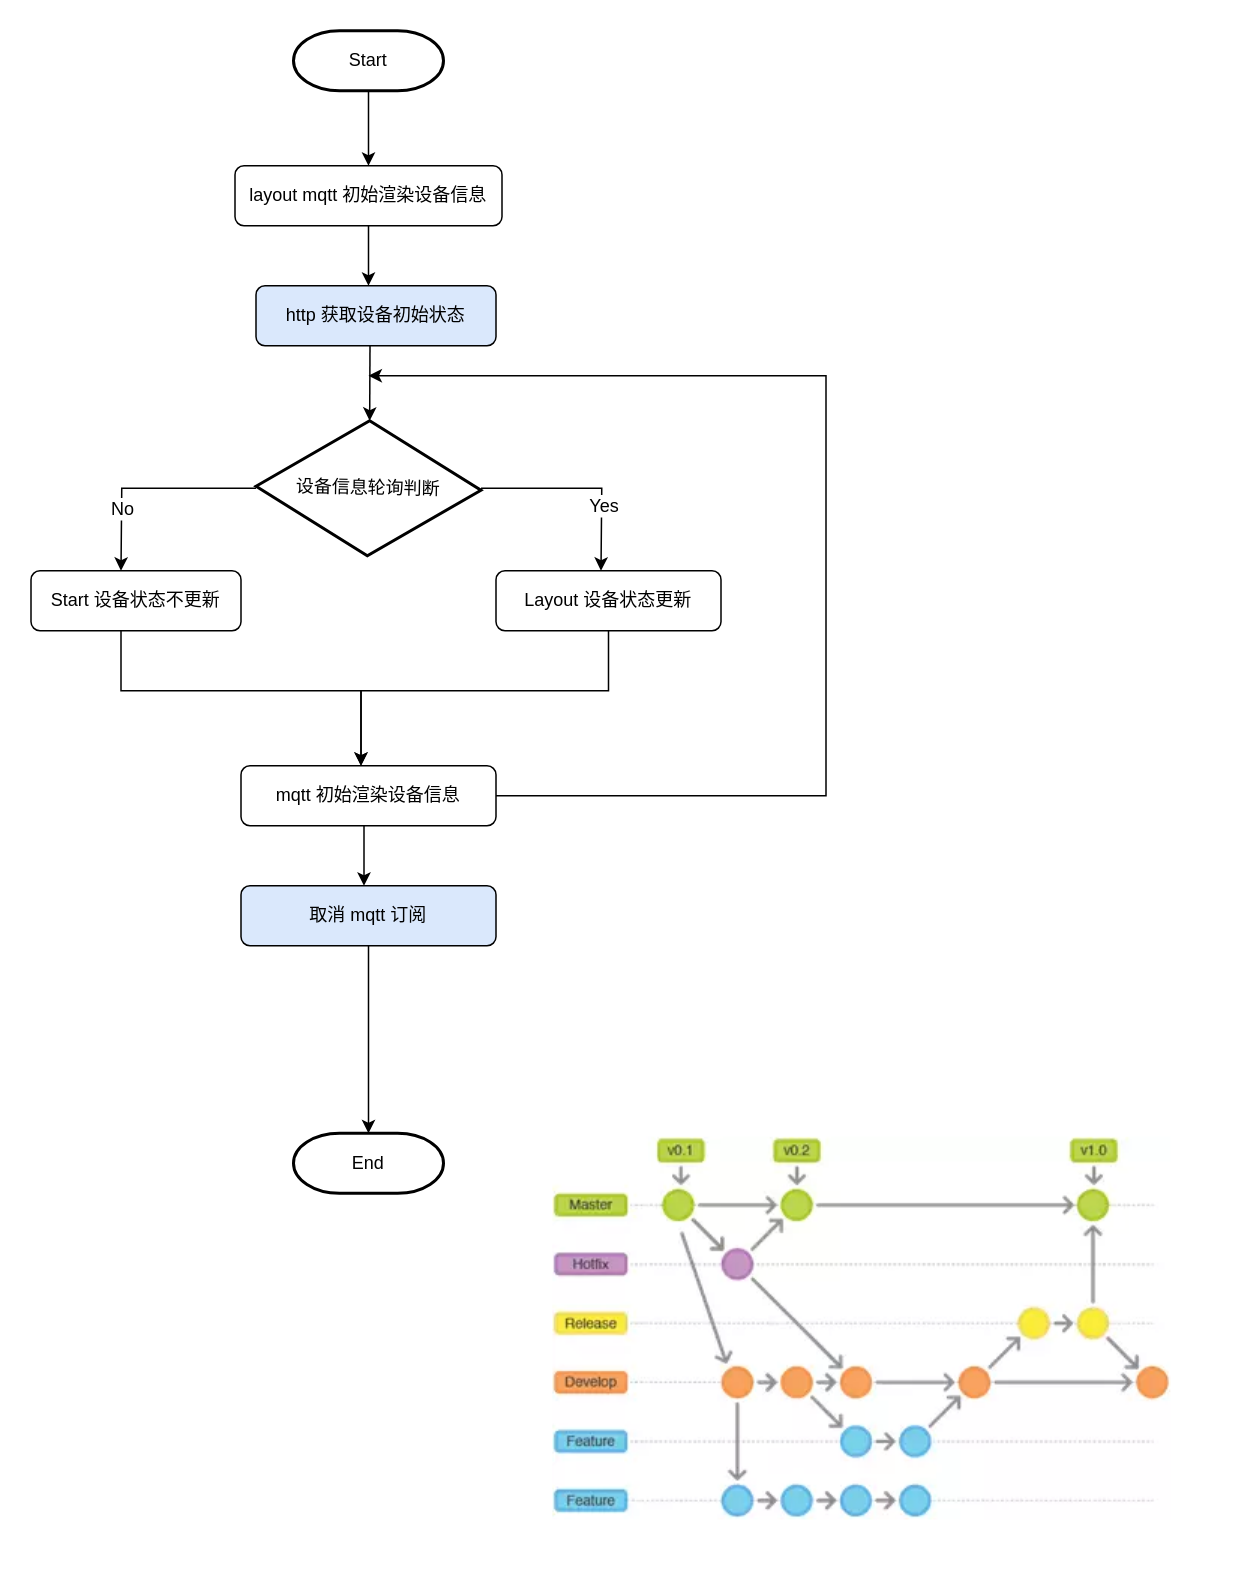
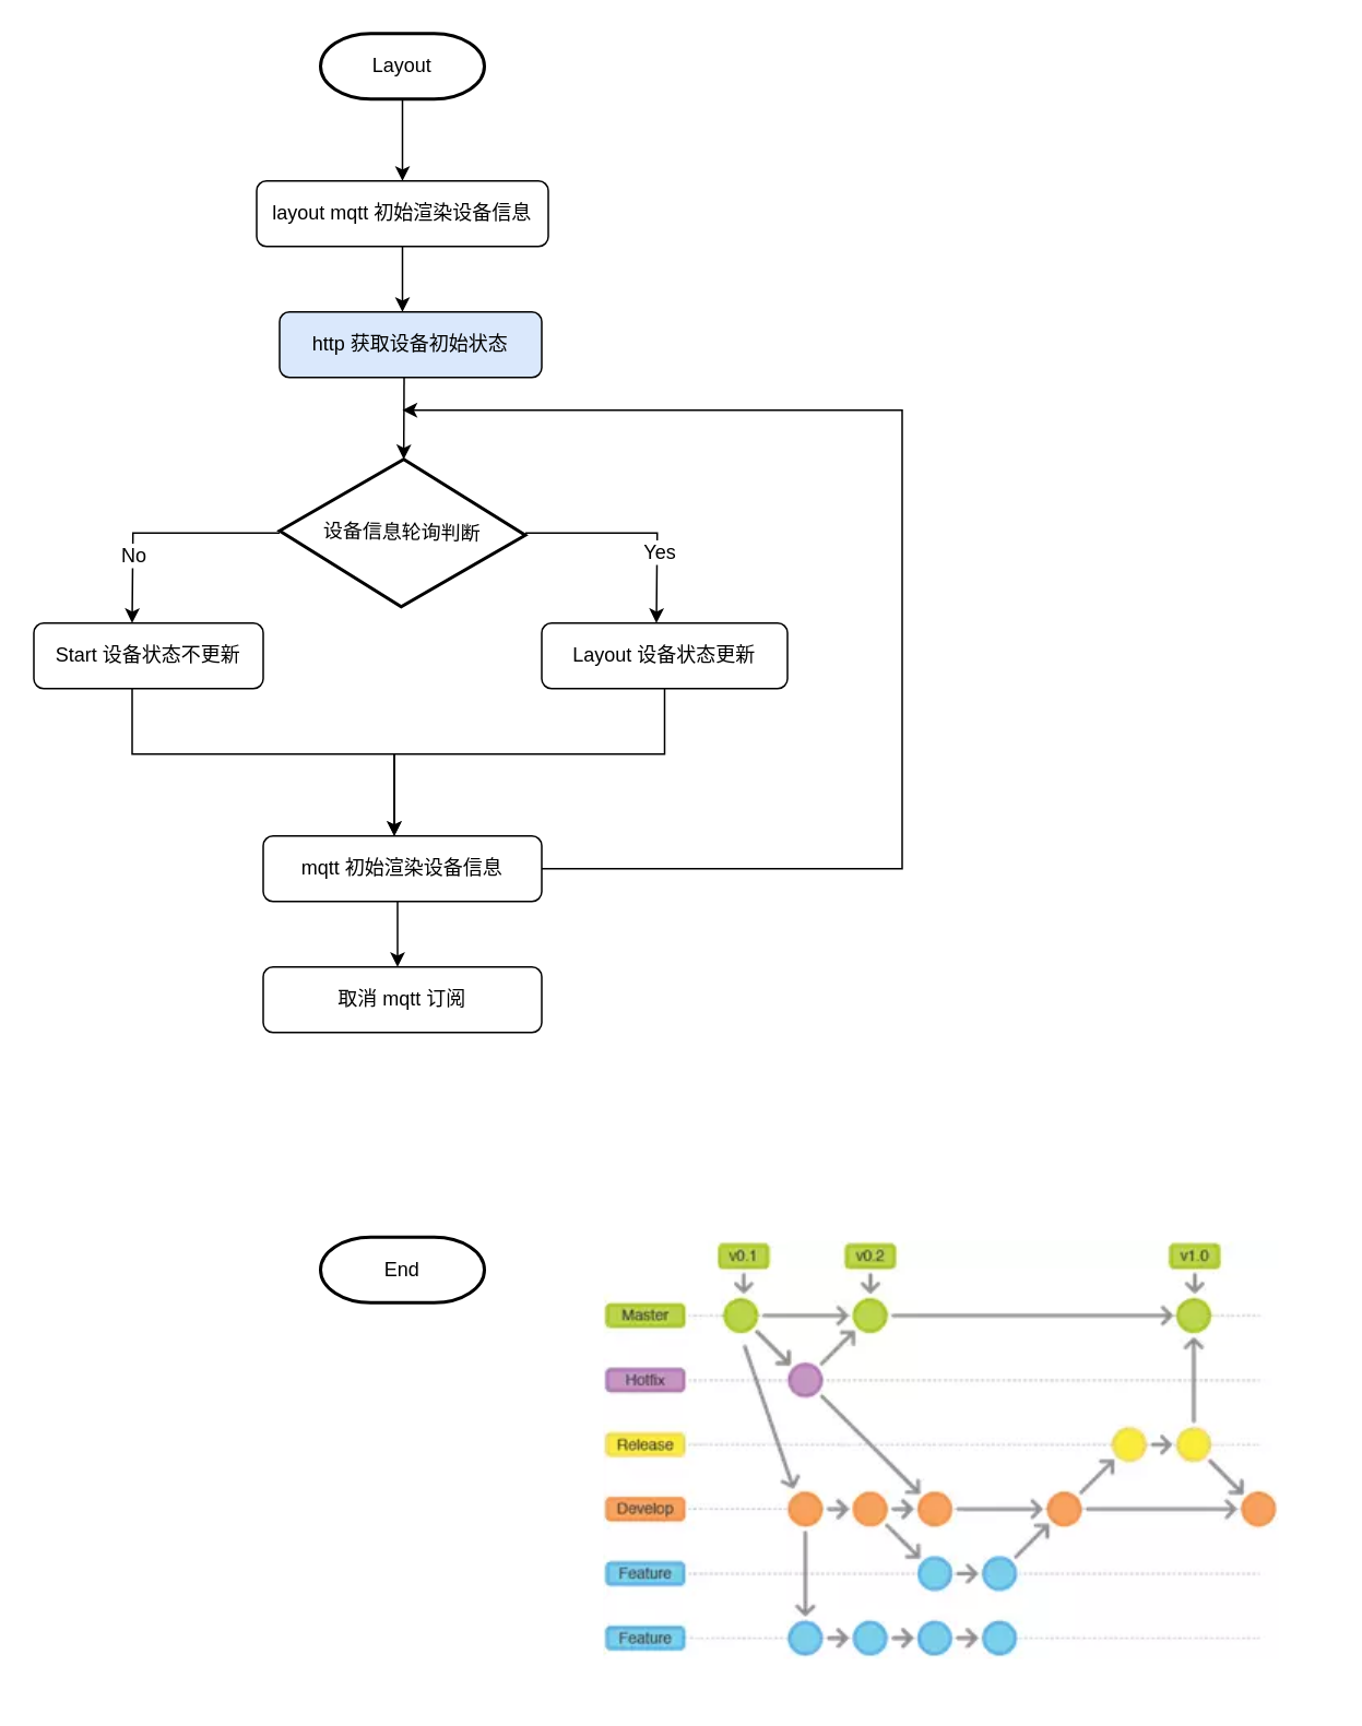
- <mxCell id="24" value="Start" style="strokeWidth=2;html=1;shape=mxgraph.flowchart.terminator;whiteSpace=wrap;" vertex="1" parent="1"><mxGeometry x="195" y="20" width="100" height="40" as="geometry" /></mxCell>
+ <mxCell id="24" value="Layout" style="strokeWidth=2;html=1;shape=mxgraph.flowchart.terminator;whiteSpace=wrap;" vertex="1" parent="1"><mxGeometry x="195" y="20" width="100" height="40" as="geometry" /></mxCell>
- <mxCell id="22" value="取消 mqtt 订阅" style="rounded=1;whiteSpace=wrap;html=1;fillColor=#dae8fc;" vertex="1" parent="1"><mxGeometry x="160" y="590" width="170" height="40" as="geometry" /></mxCell>
+ <mxCell id="22" value="取消 mqtt 订阅" style="rounded=1;whiteSpace=wrap;html=1;" vertex="1" parent="1"><mxGeometry x="160" y="590" width="170" height="40" as="geometry" /></mxCell>
- <mxCell id="21" value="" style="edgeStyle=orthogonalEdgeStyle;rounded=0;orthogonalLoop=1;jettySize=auto;html=1;entryX=0.5;entryY=0;entryDx=0;entryDy=0;entryPerimeter=0;" edge="1" parent="1" source="22" target="23"><mxGeometry relative="1" as="geometry"><mxPoint x="245" y="710" as="targetPoint" /></mxGeometry></mxCell>
